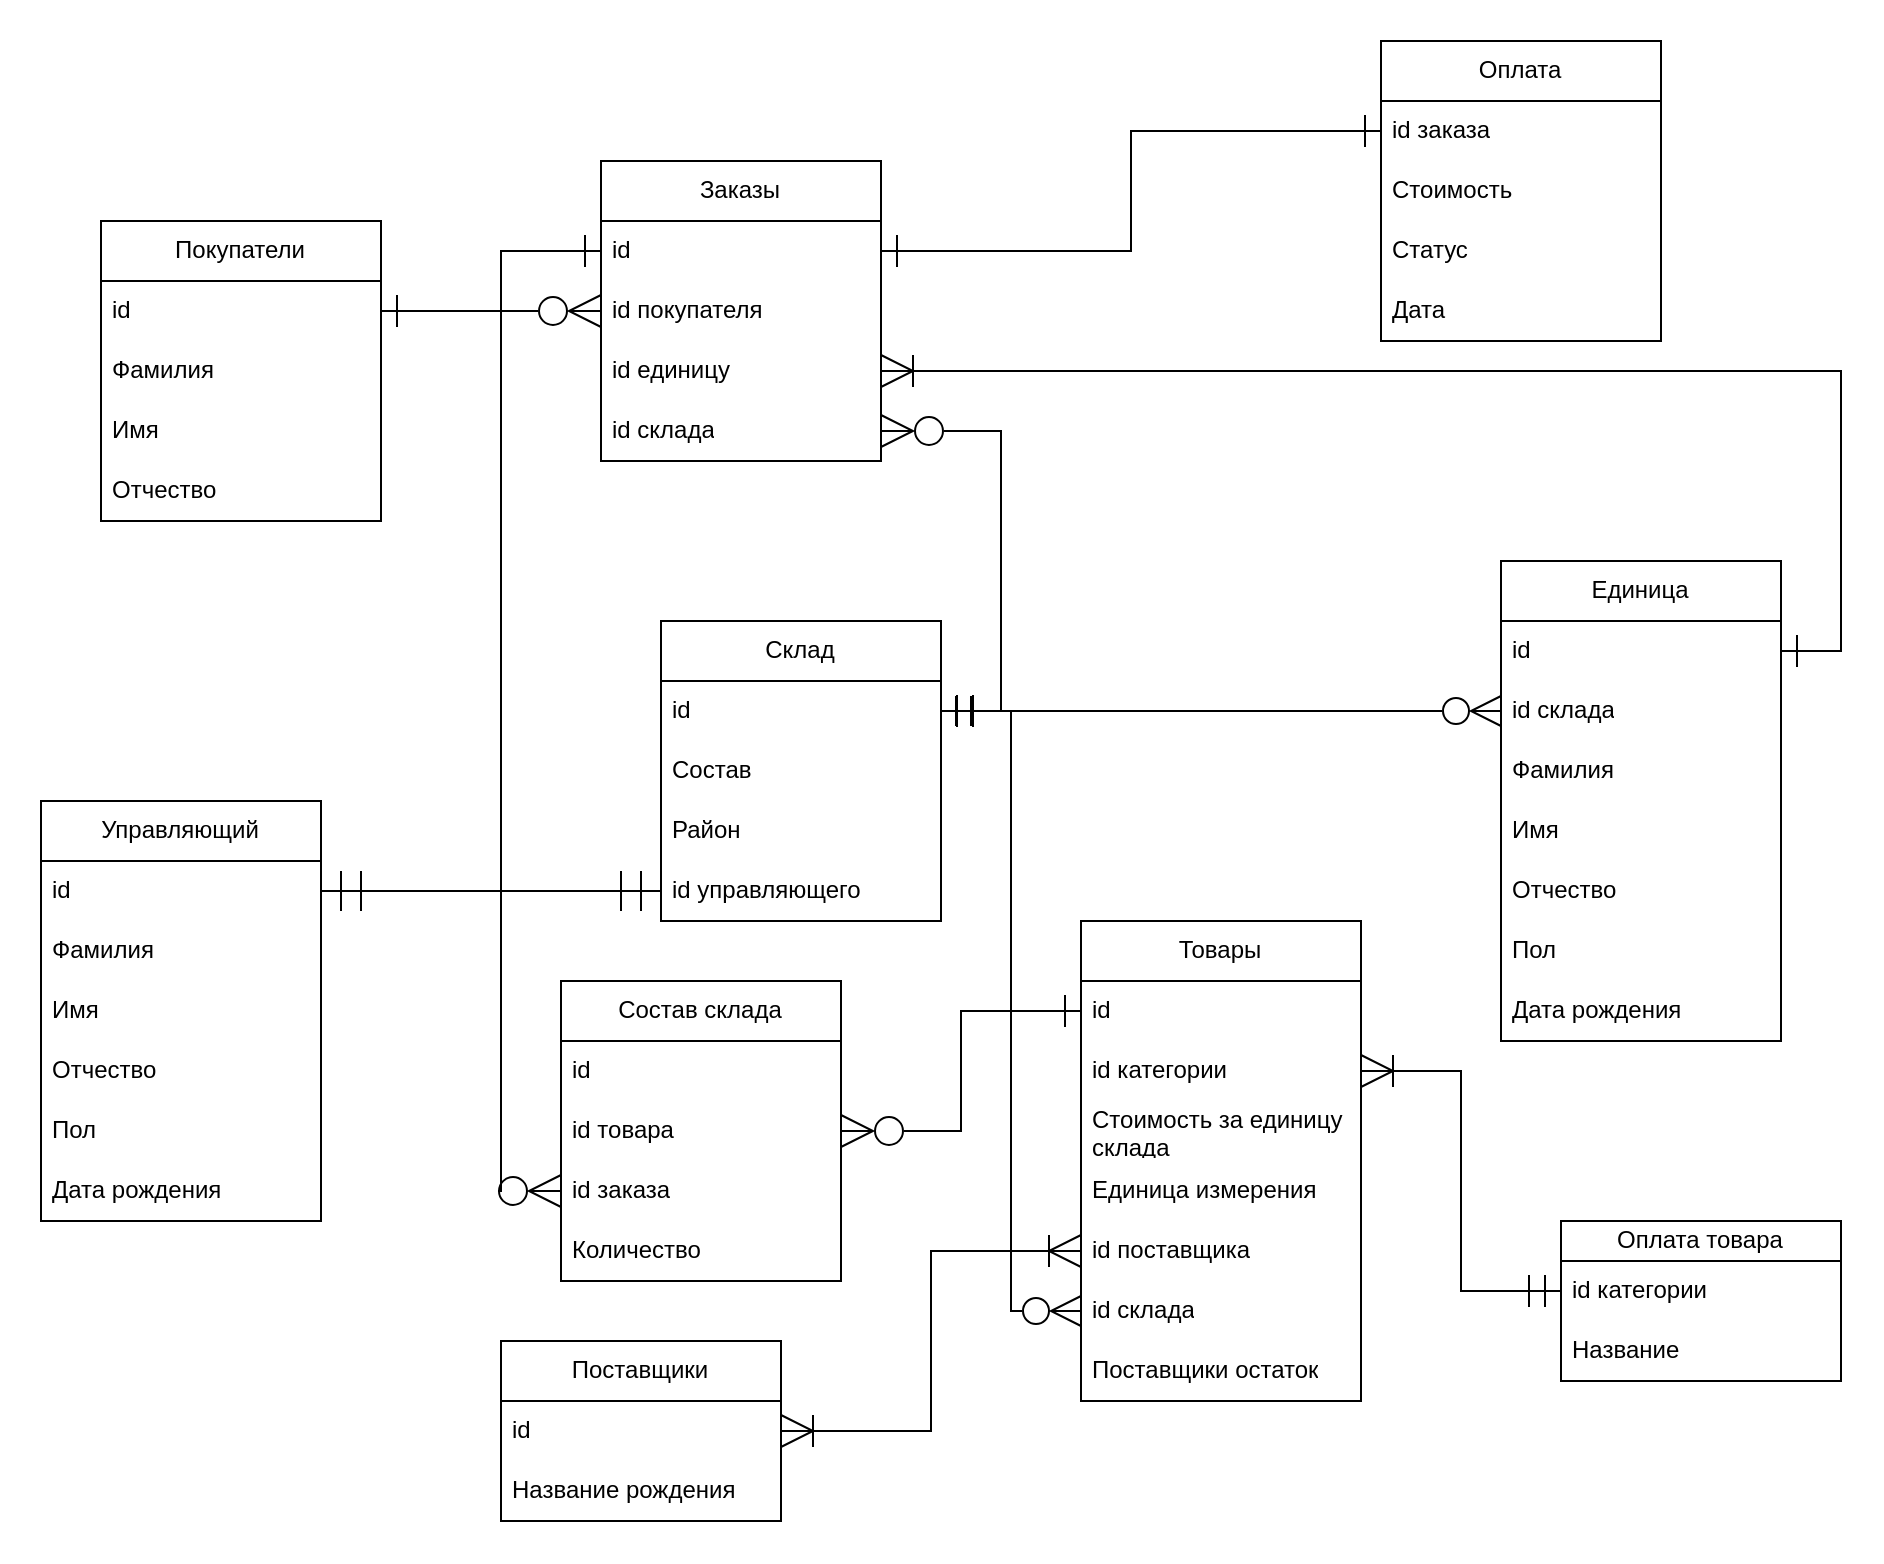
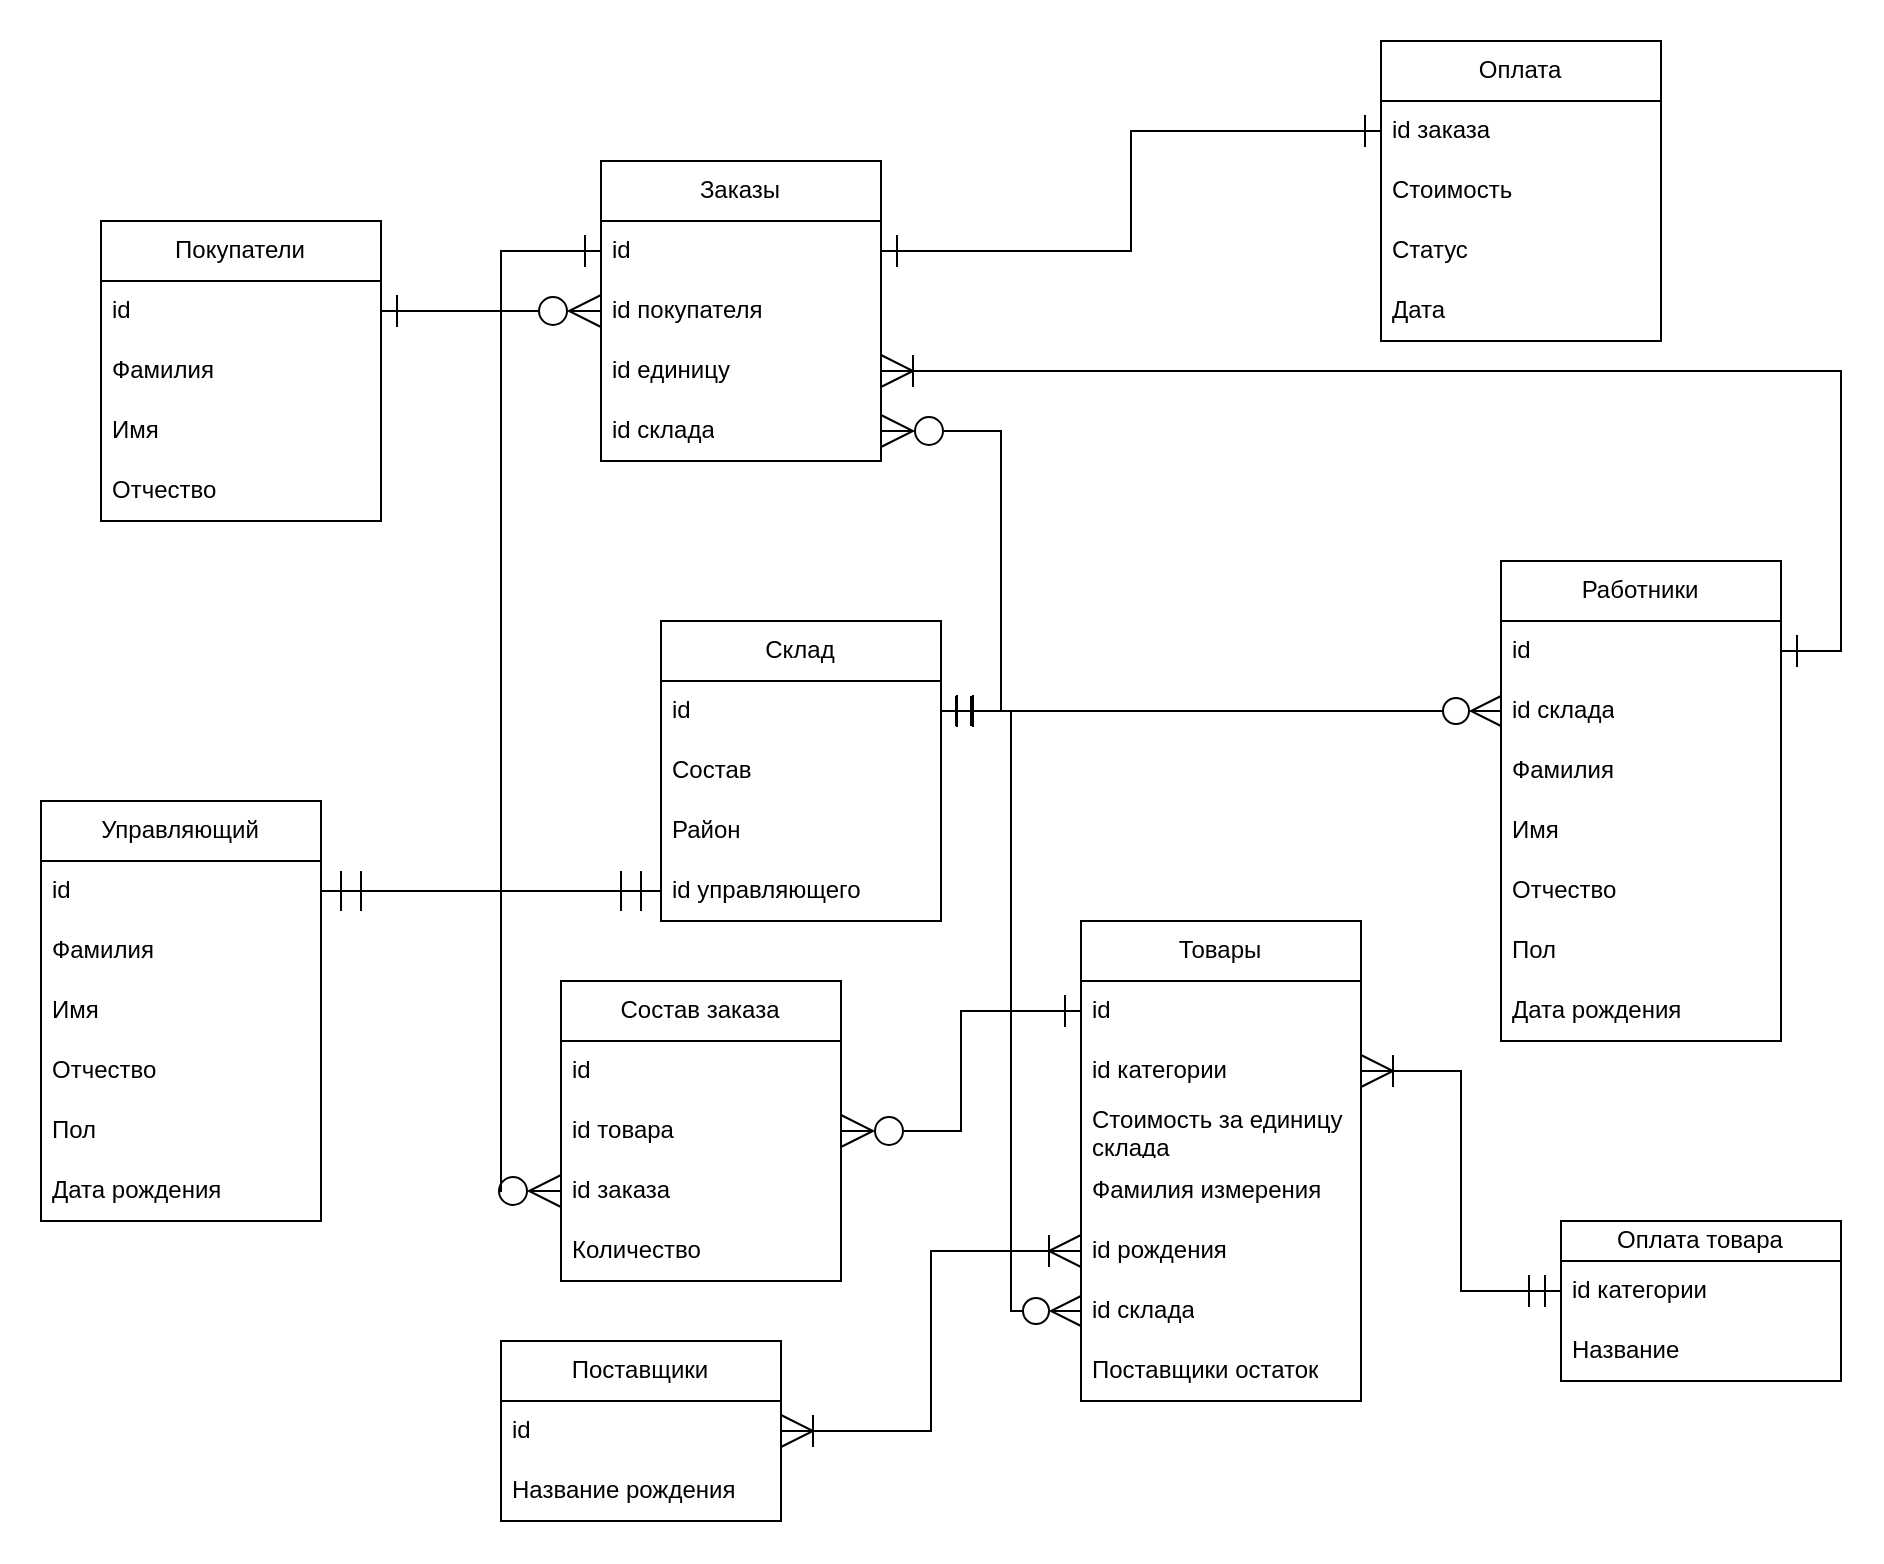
- <mxCell id="2" value="Единица" style="swimlane;fontStyle=0;childLayout=stackLayout;horizontal=1;startSize=30;horizontalStack=0;resizeParent=1;resizeParentMax=0;resizeLast=0;collapsible=1;marginBottom=0;whiteSpace=wrap;html=1;" parent="1" vertex="1"><mxGeometry x="750" y="280" width="140" height="240" as="geometry" /></mxCell>
+ <mxCell id="2" value="Работники" style="swimlane;fontStyle=0;childLayout=stackLayout;horizontal=1;startSize=30;horizontalStack=0;resizeParent=1;resizeParentMax=0;resizeLast=0;collapsible=1;marginBottom=0;whiteSpace=wrap;html=1;" parent="1" vertex="1"><mxGeometry x="750" y="280" width="140" height="240" as="geometry" /></mxCell>
- <mxCell id="20" value="Состав склада" style="swimlane;fontStyle=0;childLayout=stackLayout;horizontal=1;startSize=30;horizontalStack=0;resizeParent=1;resizeParentMax=0;resizeLast=0;collapsible=1;marginBottom=0;whiteSpace=wrap;html=1;" parent="1" vertex="1"><mxGeometry x="280" y="490" width="140" height="150" as="geometry" /></mxCell>
+ <mxCell id="20" value="Состав заказа" style="swimlane;fontStyle=0;childLayout=stackLayout;horizontal=1;startSize=30;horizontalStack=0;resizeParent=1;resizeParentMax=0;resizeLast=0;collapsible=1;marginBottom=0;whiteSpace=wrap;html=1;" parent="1" vertex="1"><mxGeometry x="280" y="490" width="140" height="150" as="geometry" /></mxCell>
- <mxCell id="29" value="Единица измерения" style="text;strokeColor=none;fillColor=none;align=left;verticalAlign=middle;spacingLeft=4;spacingRight=4;overflow=hidden;points=[[0,0.5],[1,0.5]];portConstraint=eastwest;rotatable=0;whiteSpace=wrap;html=1;" parent="25" vertex="1"><mxGeometry y="120" width="140" height="30" as="geometry" /></mxCell>
+ <mxCell id="29" value="Фамилия измерения" style="text;strokeColor=none;fillColor=none;align=left;verticalAlign=middle;spacingLeft=4;spacingRight=4;overflow=hidden;points=[[0,0.5],[1,0.5]];portConstraint=eastwest;rotatable=0;whiteSpace=wrap;html=1;" parent="25" vertex="1"><mxGeometry y="120" width="140" height="30" as="geometry" /></mxCell>
- <mxCell id="30" value="id поставщика" style="text;strokeColor=none;fillColor=none;align=left;verticalAlign=middle;spacingLeft=4;spacingRight=4;overflow=hidden;points=[[0,0.5],[1,0.5]];portConstraint=eastwest;rotatable=0;whiteSpace=wrap;html=1;" parent="25" vertex="1"><mxGeometry y="150" width="140" height="30" as="geometry" /></mxCell>
+ <mxCell id="30" value="id рождения" style="text;strokeColor=none;fillColor=none;align=left;verticalAlign=middle;spacingLeft=4;spacingRight=4;overflow=hidden;points=[[0,0.5],[1,0.5]];portConstraint=eastwest;rotatable=0;whiteSpace=wrap;html=1;" parent="25" vertex="1"><mxGeometry y="150" width="140" height="30" as="geometry" /></mxCell>
